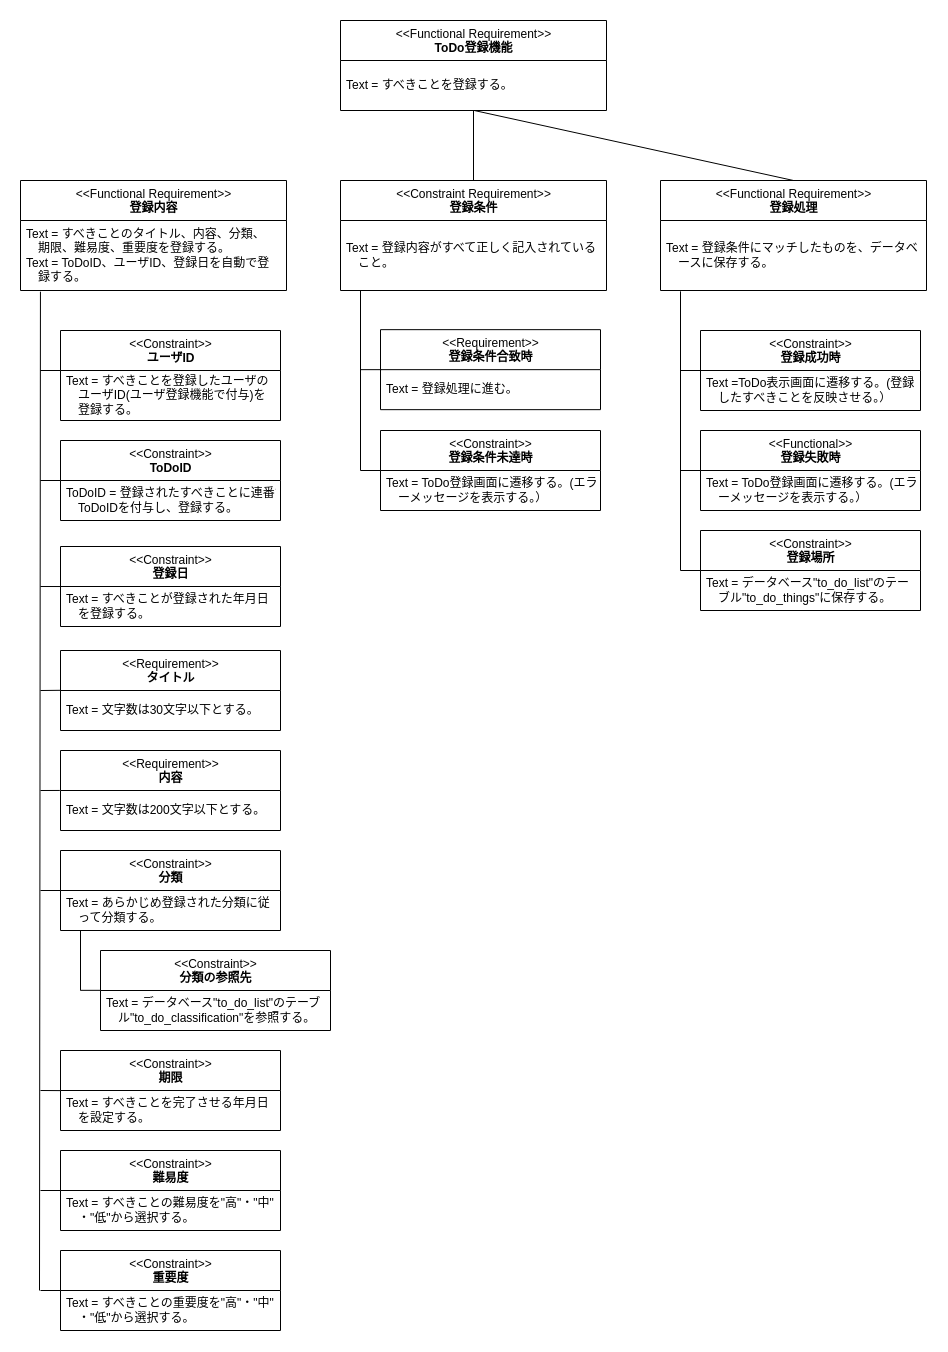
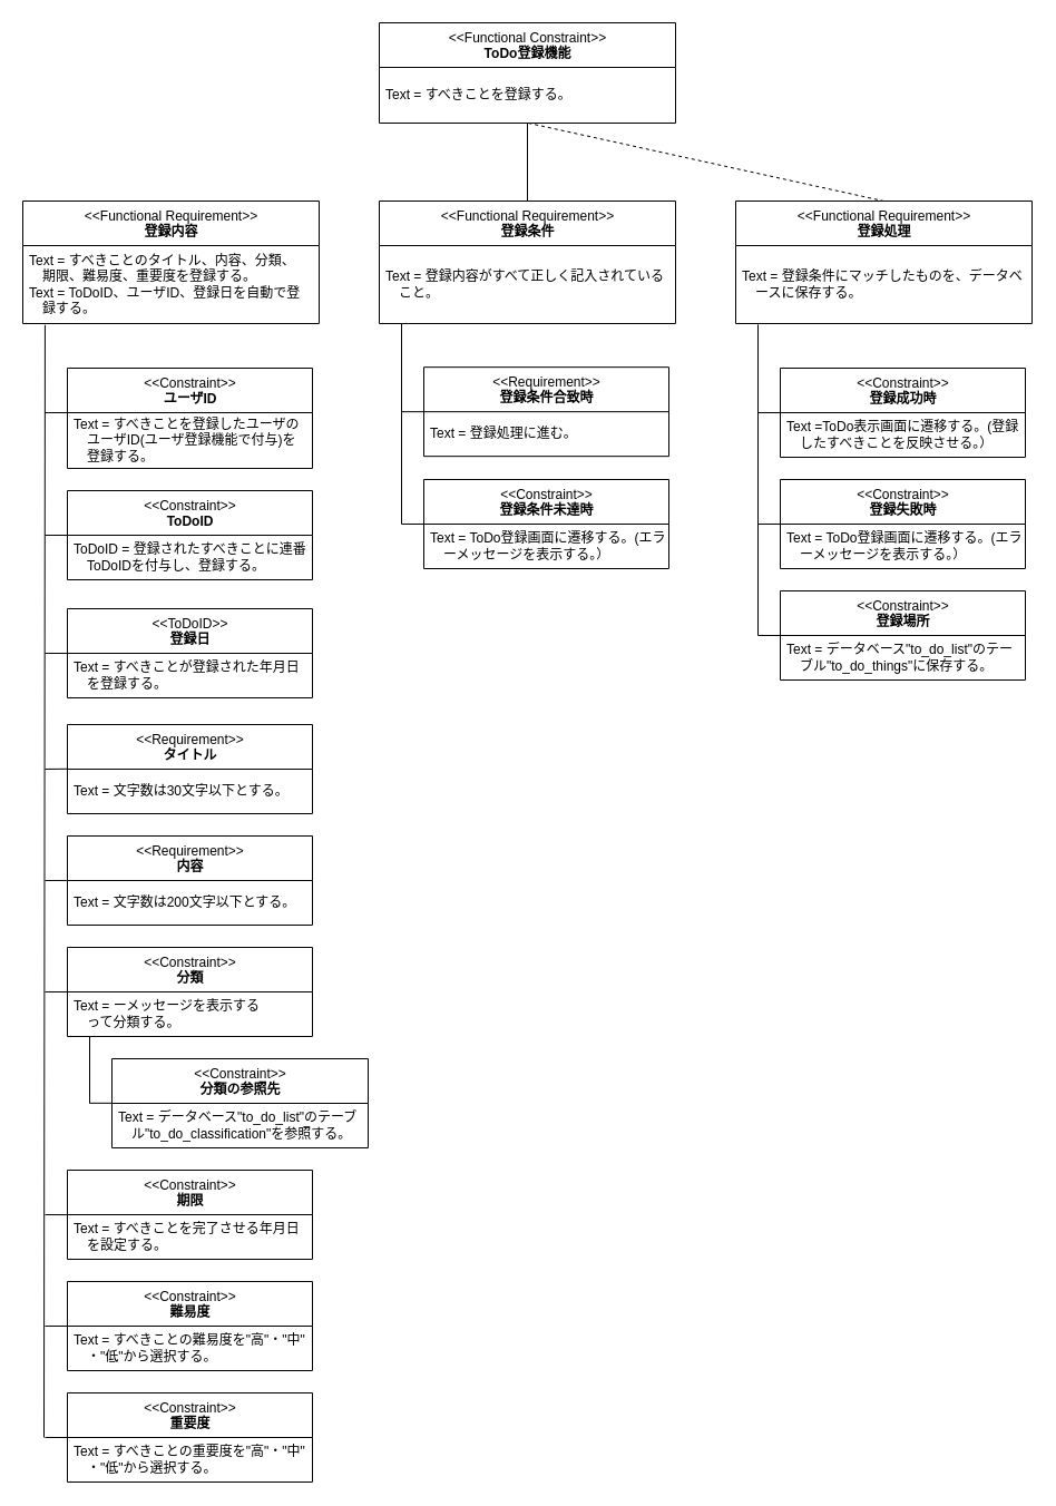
- <mxCell id="2" value="&amp;lt;&amp;lt;Functional Requirement&amp;gt;&amp;gt;&lt;br&gt;&lt;b&gt;ToDo登録機能&lt;/b&gt;" style="swimlane;fontStyle=0;align=center;verticalAlign=top;childLayout=stackLayout;horizontal=1;startSize=40;horizontalStack=0;resizeParent=1;resizeParentMax=0;resizeLast=0;collapsible=0;marginBottom=0;html=1;" parent="1" vertex="1"><mxGeometry x="340" width="266" height="90" as="geometry" y="20" /></mxCell>
+ <mxCell id="2" value="&amp;lt;&amp;lt;Functional Constraint&amp;gt;&amp;gt;&lt;br&gt;&lt;b&gt;ToDo登録機能&lt;/b&gt;" style="swimlane;fontStyle=0;align=center;verticalAlign=top;childLayout=stackLayout;horizontal=1;startSize=40;horizontalStack=0;resizeParent=1;resizeParentMax=0;resizeLast=0;collapsible=0;marginBottom=0;html=1;" parent="1" vertex="1"><mxGeometry x="340" width="266" height="90" as="geometry" y="20" /></mxCell>
- <mxCell id="45" value="" style="endArrow=none;html=1;entryX=0.5;entryY=0;entryDx=0;entryDy=0;exitX=0.503;exitY=1;exitDx=0;exitDy=0;exitPerimeter=0;" parent="1" source="3" target="27" edge="1"><mxGeometry width="50" height="50" relative="1" as="geometry"><mxPoint x="470" y="130" as="sourcePoint" /><mxPoint x="510" y="90" as="targetPoint" /></mxGeometry></mxCell>
+ <mxCell id="45" value="" style="endArrow=none;html=1;entryX=0.5;entryY=0;entryDx=0;entryDy=0;exitX=0.503;exitY=1;exitDx=0;exitDy=0;exitPerimeter=0;dashed=1;" parent="1" source="3" target="27" edge="1"><mxGeometry width="50" height="50" relative="1" as="geometry"><mxPoint x="470" y="130" as="sourcePoint" /><mxPoint x="510" y="90" as="targetPoint" /></mxGeometry></mxCell>
- <mxCell id="6" value="&amp;lt;&amp;lt;Constraint Requirement&amp;gt;&amp;gt;&lt;br&gt;&lt;b&gt;登録条件&lt;/b&gt;" style="swimlane;fontStyle=0;align=center;verticalAlign=top;childLayout=stackLayout;horizontal=1;startSize=40;horizontalStack=0;resizeParent=1;resizeParentMax=0;resizeLast=0;collapsible=0;marginBottom=0;html=1;" parent="1" vertex="1"><mxGeometry x="340" y="180" width="266" height="110" as="geometry" /></mxCell>
+ <mxCell id="6" value="&amp;lt;&amp;lt;Functional Requirement&amp;gt;&amp;gt;&lt;br&gt;&lt;b&gt;登録条件&lt;/b&gt;" style="swimlane;fontStyle=0;align=center;verticalAlign=top;childLayout=stackLayout;horizontal=1;startSize=40;horizontalStack=0;resizeParent=1;resizeParentMax=0;resizeLast=0;collapsible=0;marginBottom=0;html=1;" parent="1" vertex="1"><mxGeometry x="340" y="180" width="266" height="110" as="geometry" /></mxCell>
- <mxCell id="40" value="&amp;lt;&amp;lt;Functional&amp;gt;&amp;gt;&lt;br&gt;&lt;b&gt;登録失敗時&lt;/b&gt;" style="swimlane;fontStyle=0;align=center;verticalAlign=top;childLayout=stackLayout;horizontal=1;startSize=40;horizontalStack=0;resizeParent=1;resizeParentMax=0;resizeLast=0;collapsible=0;marginBottom=0;html=1;" parent="1" vertex="1"><mxGeometry x="700" y="430" width="220" height="80" as="geometry" /></mxCell>
+ <mxCell id="40" value="&amp;lt;&amp;lt;Constraint&amp;gt;&amp;gt;&lt;br&gt;&lt;b&gt;登録失敗時&lt;/b&gt;" style="swimlane;fontStyle=0;align=center;verticalAlign=top;childLayout=stackLayout;horizontal=1;startSize=40;horizontalStack=0;resizeParent=1;resizeParentMax=0;resizeLast=0;collapsible=0;marginBottom=0;html=1;" parent="1" vertex="1"><mxGeometry x="700" y="430" width="220" height="80" as="geometry" /></mxCell>
- <mxCell id="33" value="&amp;lt;&amp;lt;Constraint&amp;gt;&amp;gt;&lt;br&gt;&lt;b&gt;登録日&lt;/b&gt;" style="swimlane;fontStyle=0;align=center;verticalAlign=top;childLayout=stackLayout;horizontal=1;startSize=40;horizontalStack=0;resizeParent=1;resizeParentMax=0;resizeLast=0;collapsible=0;marginBottom=0;html=1;" parent="1" vertex="1"><mxGeometry x="60" y="546" width="220" height="80" as="geometry" /></mxCell>
+ <mxCell id="33" value="&amp;lt;&amp;lt;ToDoID&amp;gt;&amp;gt;&lt;br&gt;&lt;b&gt;登録日&lt;/b&gt;" style="swimlane;fontStyle=0;align=center;verticalAlign=top;childLayout=stackLayout;horizontal=1;startSize=40;horizontalStack=0;resizeParent=1;resizeParentMax=0;resizeLast=0;collapsible=0;marginBottom=0;html=1;" parent="1" vertex="1"><mxGeometry x="60" y="546" width="220" height="80" as="geometry" /></mxCell>
- <mxCell id="13" value="Text = あらかじめ登録された分類に従&lt;br&gt;　って分類する。" style="text;html=1;strokeColor=none;fillColor=none;align=left;verticalAlign=middle;spacingLeft=4;spacingRight=4;overflow=hidden;rotatable=0;points=[[0,0.5],[1,0.5]];portConstraint=eastwest;" parent="12" vertex="1"><mxGeometry y="40" width="220" height="40" as="geometry" /></mxCell>
+ <mxCell id="13" value="Text = ーメッセージを表示する&lt;br&gt;　って分類する。" style="text;html=1;strokeColor=none;fillColor=none;align=left;verticalAlign=middle;spacingLeft=4;spacingRight=4;overflow=hidden;rotatable=0;points=[[0,0.5],[1,0.5]];portConstraint=eastwest;" parent="12" vertex="1"><mxGeometry y="40" width="220" height="40" as="geometry" /></mxCell>
